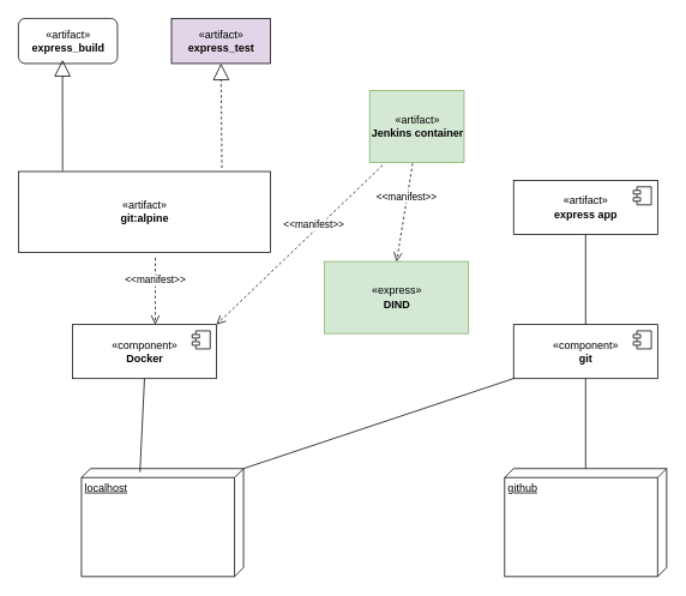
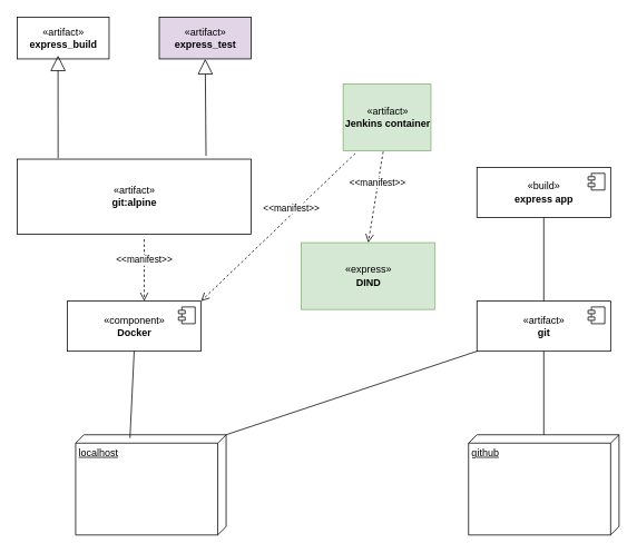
- <mxCell id="13" value="«artifact»&lt;br&gt;&lt;b&gt;express_build&lt;/b&gt;" style="html=1;rounded=1;" parent="1" vertex="1"><mxGeometry x="20" y="20" width="110" height="50" as="geometry" /></mxCell>
+ <mxCell id="13" value="«artifact»&lt;br&gt;&lt;b&gt;express_build&lt;/b&gt;" style="html=1;" parent="1" vertex="1"><mxGeometry x="20" y="20" width="110" height="50" as="geometry" /></mxCell>
- <mxCell id="16" value="" style="endArrow=block;endSize=16;endFill=0;html=1;rounded=0;entryX=0.5;entryY=1;entryDx=0;entryDy=0;exitX=0.807;exitY=-0.044;exitDx=0;exitDy=0;exitPerimeter=0;dashed=1;" parent="1" source="12" target="14" edge="1"><mxGeometry width="160" relative="1" as="geometry"><mxPoint x="79" y="199.01" as="sourcePoint" /><mxPoint x="78.95" y="76" as="targetPoint" /></mxGeometry></mxCell>
+ <mxCell id="16" value="" style="endArrow=block;endSize=16;endFill=0;html=1;rounded=0;entryX=0.5;entryY=1;entryDx=0;entryDy=0;exitX=0.807;exitY=-0.044;exitDx=0;exitDy=0;exitPerimeter=0;" parent="1" source="12" target="14" edge="1"><mxGeometry width="160" relative="1" as="geometry"><mxPoint x="79" y="199.01" as="sourcePoint" /><mxPoint x="78.95" y="76" as="targetPoint" /></mxGeometry></mxCell>
- <mxCell id="8" value="«artifact»&lt;br&gt;&lt;b&gt;express app&lt;/b&gt;" style="html=1;dropTarget=0;" parent="1" vertex="1"><mxGeometry x="570" y="200" width="160" height="60" as="geometry" /></mxCell>
+ <mxCell id="8" value="«build»&lt;br&gt;&lt;b&gt;express app&lt;/b&gt;" style="html=1;dropTarget=0;" parent="1" vertex="1"><mxGeometry x="570" y="200" width="160" height="60" as="geometry" /></mxCell>
- <mxCell id="6" value="«component»&lt;br&gt;&lt;b&gt;git&lt;/b&gt;" style="html=1;dropTarget=0;" parent="1" vertex="1"><mxGeometry x="570" y="360" width="160" height="60" as="geometry" /></mxCell>
+ <mxCell id="6" value="«artifact»&lt;br&gt;&lt;b&gt;git&lt;/b&gt;" style="html=1;dropTarget=0;" parent="1" vertex="1"><mxGeometry x="570" y="360" width="160" height="60" as="geometry" /></mxCell>
